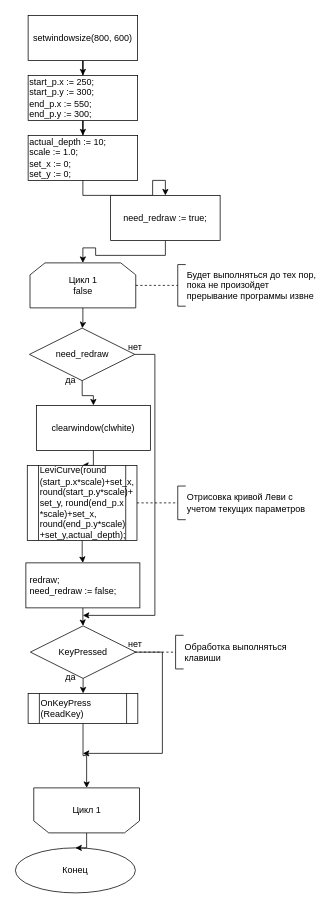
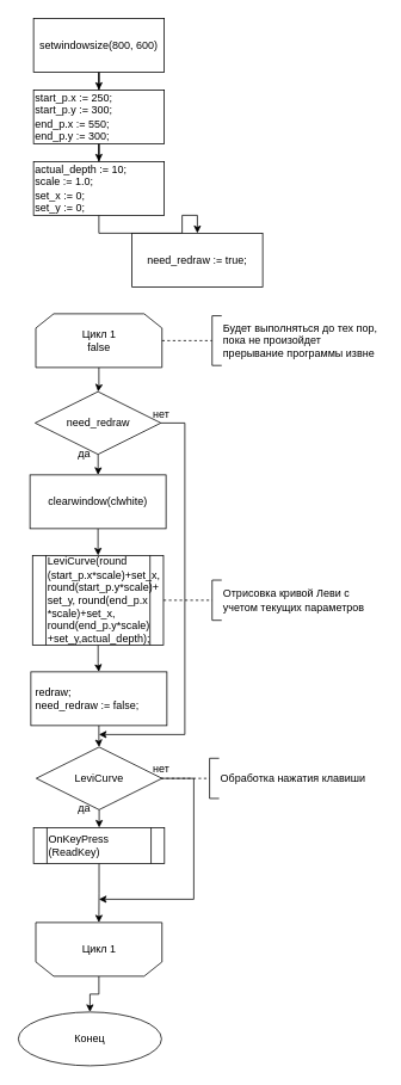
- <mxCell id="9" style="edgeStyle=orthogonalEdgeStyle;rounded=0;orthogonalLoop=1;jettySize=auto;html=1;" edge="1" parent="1" source="10" target="12"><mxGeometry relative="1" as="geometry" /></mxCell>
- <mxCell id="22" value="clearwindow(clwhite)" style="rounded=0;whiteSpace=wrap;html=1;align=center;" vertex="1" parent="1"><mxGeometry x="47.99" y="540" width="152" height="60" as="geometry" /></mxCell>
+ <mxCell id="22" value="clearwindow(clwhite)" style="rounded=0;whiteSpace=wrap;html=1;align=center;" vertex="1" parent="1"><mxGeometry x="32.99" y="530" width="152" height="60" as="geometry" /></mxCell>
- <mxCell id="29" value="KeyPressed" style="rhombus;whiteSpace=wrap;html=1;" vertex="1" parent="1"><mxGeometry x="40" y="834" width="140.5" height="70" as="geometry" /></mxCell>
+ <mxCell id="29" value="LeviCurve" style="rhombus;whiteSpace=wrap;html=1;" vertex="1" parent="1"><mxGeometry x="40" y="834" width="140.5" height="70" as="geometry" /></mxCell>
- <mxCell id="39" value="Обработка выполняться клавиши" style="text;html=1;align=left;verticalAlign=middle;whiteSpace=wrap;rounded=0;" vertex="1" parent="1"><mxGeometry x="243.63" y="841.5" width="179.5" height="55" as="geometry" /></mxCell>
+ <mxCell id="39" value="Обработка нажатия клавиши" style="text;html=1;align=left;verticalAlign=middle;whiteSpace=wrap;rounded=0;" vertex="1" parent="1"><mxGeometry x="243.63" y="841.5" width="179.5" height="55" as="geometry" /></mxCell>
- <mxCell id="35" value="&lt;span style=&quot;font-weight: normal;&quot;&gt;Цикл 1&lt;/span&gt;" style="shape=loopLimit;whiteSpace=wrap;html=1;fontStyle=1;direction=west;" vertex="1" parent="1"><mxGeometry x="44.5" y="1050" width="141" height="60" as="geometry" /></mxCell>
+ <mxCell id="35" value="&lt;span style=&quot;font-weight: normal;&quot;&gt;Цикл 1&lt;/span&gt;" style="shape=loopLimit;whiteSpace=wrap;html=1;fontStyle=1;direction=west;" vertex="1" parent="1"><mxGeometry x="39.5" y="1030" width="141" height="60" as="geometry" /></mxCell>
